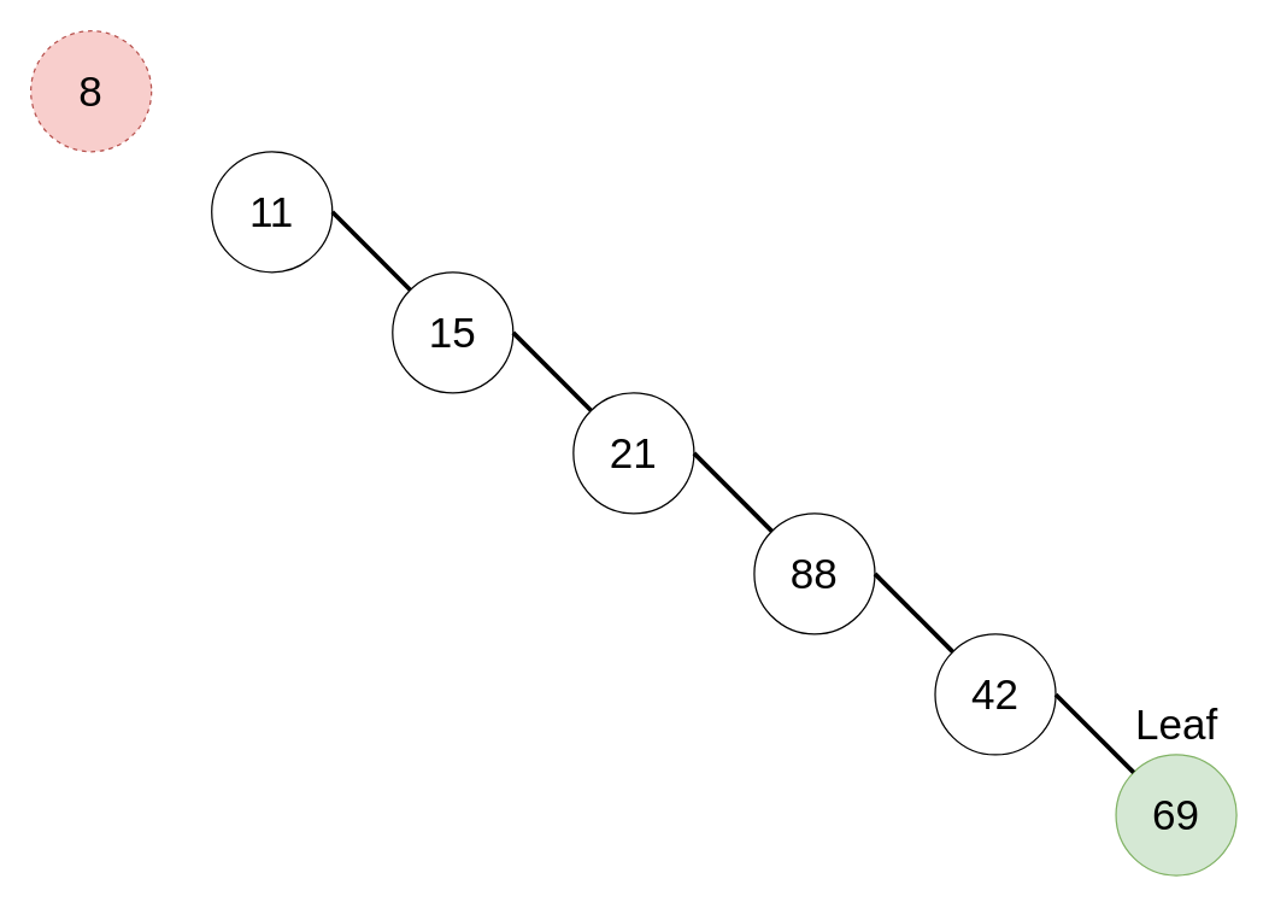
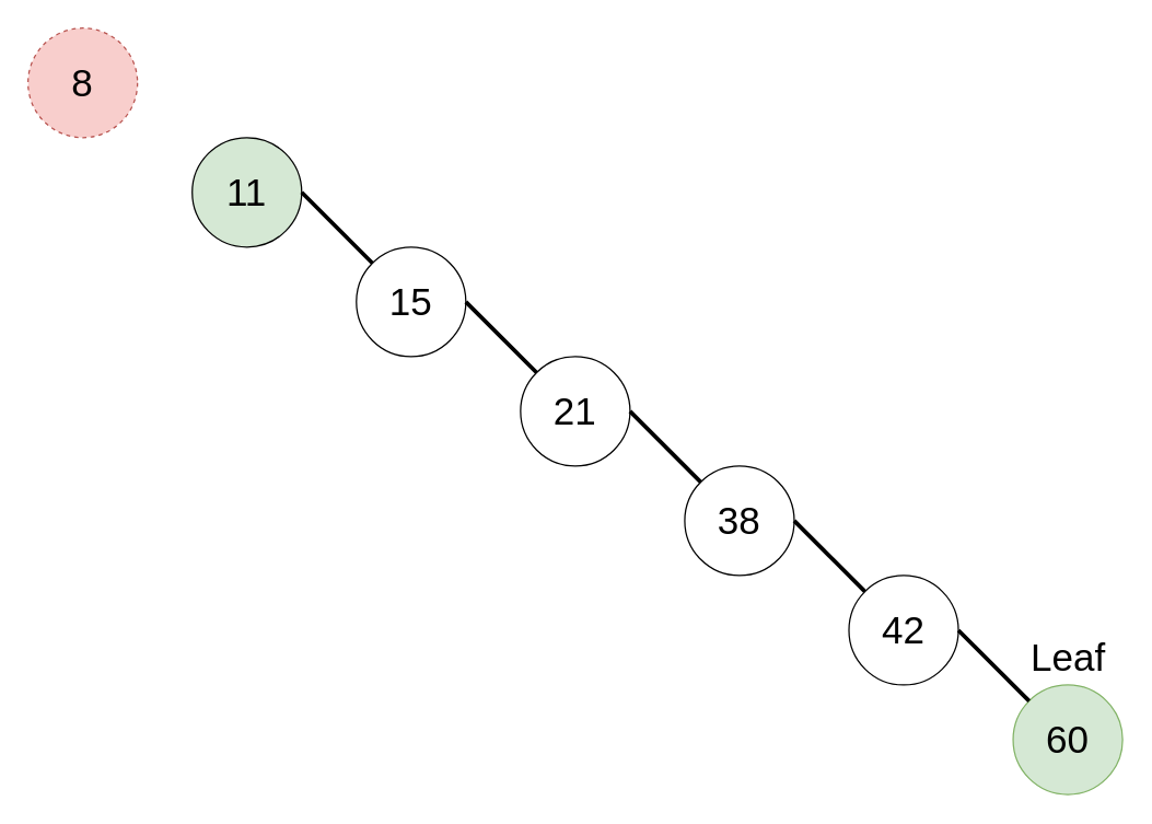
- <mxCell id="3" value="&lt;font style=&quot;font-size: 28px&quot;&gt;11&lt;/font&gt;" style="ellipse;whiteSpace=wrap;html=1;aspect=fixed;" vertex="1" parent="1"><mxGeometry x="140" y="100" width="80" height="80" as="geometry" /></mxCell>
+ <mxCell id="3" value="&lt;font style=&quot;font-size: 28px&quot;&gt;11&lt;/font&gt;" style="ellipse;whiteSpace=wrap;html=1;aspect=fixed;fillColor=#d5e8d4;" vertex="1" parent="1"><mxGeometry x="140" y="100" width="80" height="80" as="geometry" /></mxCell>
- <mxCell id="6" value="&lt;font style=&quot;font-size: 28px&quot;&gt;88&lt;/font&gt;" style="ellipse;whiteSpace=wrap;html=1;aspect=fixed;" vertex="1" parent="1"><mxGeometry x="500" y="340" width="80" height="80" as="geometry" /></mxCell>
+ <mxCell id="6" value="&lt;font style=&quot;font-size: 28px&quot;&gt;38&lt;/font&gt;" style="ellipse;whiteSpace=wrap;html=1;aspect=fixed;" vertex="1" parent="1"><mxGeometry x="500" y="340" width="80" height="80" as="geometry" /></mxCell>
- <mxCell id="8" value="&lt;font style=&quot;font-size: 28px&quot;&gt;69&lt;/font&gt;" style="ellipse;whiteSpace=wrap;html=1;aspect=fixed;fillColor=#d5e8d4;strokeColor=#82b366;" vertex="1" parent="1"><mxGeometry x="740" y="500" width="80" height="80" as="geometry" /></mxCell>
+ <mxCell id="8" value="&lt;font style=&quot;font-size: 28px&quot;&gt;60&lt;/font&gt;" style="ellipse;whiteSpace=wrap;html=1;aspect=fixed;fillColor=#d5e8d4;strokeColor=#82b366;" vertex="1" parent="1"><mxGeometry x="740" y="500" width="80" height="80" as="geometry" /></mxCell>
